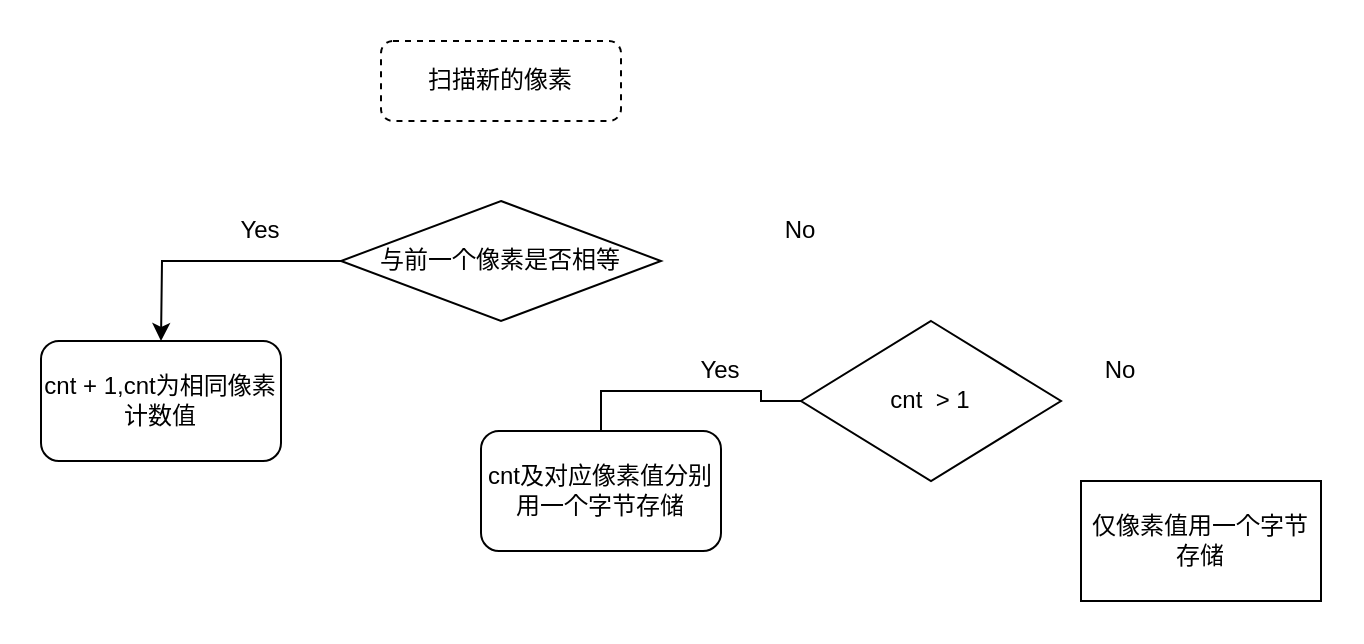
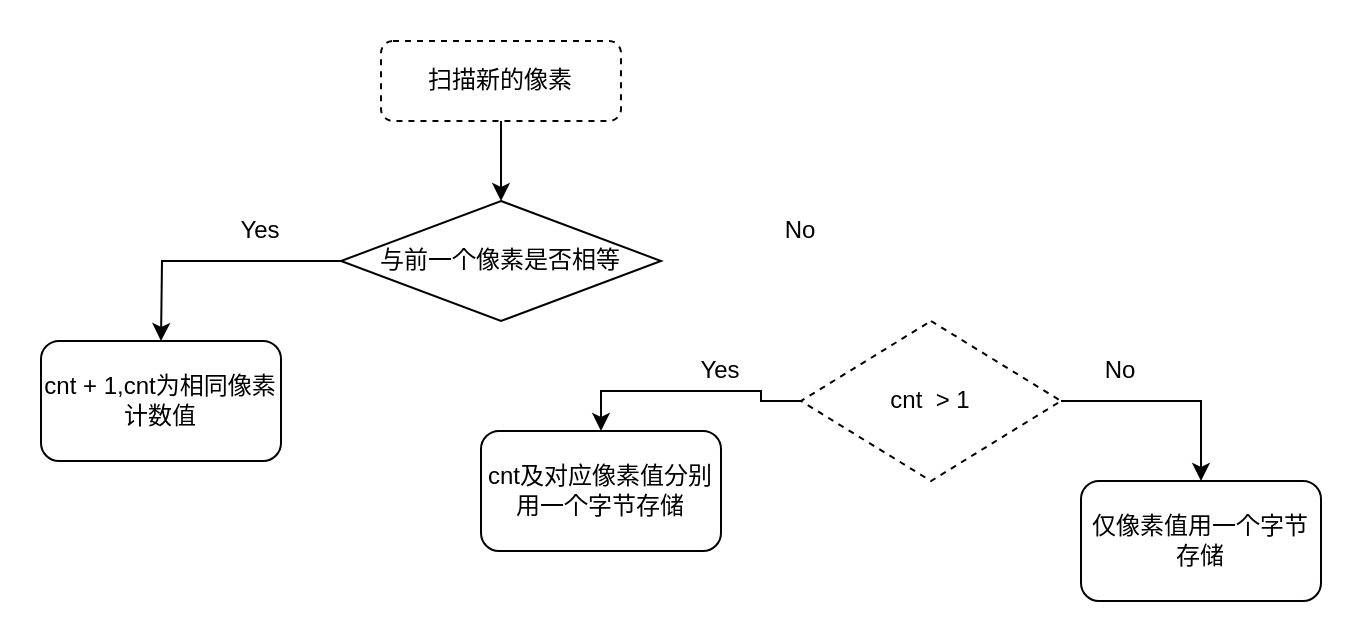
+ <mxCell id="2" style="edgeStyle=orthogonalEdgeStyle;rounded=0;orthogonalLoop=1;jettySize=auto;html=1;entryX=0.5;entryY=0;entryDx=0;entryDy=0;" edge="1" parent="1" source="3" target="5"><mxGeometry relative="1" as="geometry"><mxPoint x="250" y="80" as="targetPoint" /></mxGeometry></mxCell>
- <mxCell id="10" value="cnt&amp;nbsp; &amp;gt; 1" style="rhombus;whiteSpace=wrap;html=1;" vertex="1" parent="1"><mxGeometry x="400" y="160" width="130" height="80" as="geometry" /></mxCell>
+ <mxCell id="10" value="cnt&amp;nbsp; &amp;gt; 1" style="rhombus;whiteSpace=wrap;html=1;dashed=1;" vertex="1" parent="1"><mxGeometry x="400" y="160" width="130" height="80" as="geometry" /></mxCell>
+ <mxCell id="9" style="edgeStyle=orthogonalEdgeStyle;rounded=0;orthogonalLoop=1;jettySize=auto;html=1;entryX=0.5;entryY=0;entryDx=0;entryDy=0;" edge="1" parent="1" source="10" target="13"><mxGeometry relative="1" as="geometry" /></mxCell>
- <mxCell id="8" style="edgeStyle=orthogonalEdgeStyle;rounded=0;orthogonalLoop=1;jettySize=auto;html=1;entryX=0.5;entryY=0;entryDx=0;entryDy=0;endArrow=none;" edge="1" parent="1" source="10" target="12"><mxGeometry relative="1" as="geometry" /></mxCell>
+ <mxCell id="8" style="edgeStyle=orthogonalEdgeStyle;rounded=0;orthogonalLoop=1;jettySize=auto;html=1;entryX=0.5;entryY=0;entryDx=0;entryDy=0;" edge="1" parent="1" source="10" target="12"><mxGeometry relative="1" as="geometry" /></mxCell>
- <mxCell id="13" value="仅像素值用一个字节存储" style="whiteSpace=wrap;html=1;rounded=0;" vertex="1" parent="1"><mxGeometry x="540" y="240" width="120" height="60" as="geometry" /></mxCell>
+ <mxCell id="13" value="仅像素值用一个字节存储" style="rounded=1;whiteSpace=wrap;html=1;" vertex="1" parent="1"><mxGeometry x="540" y="240" width="120" height="60" as="geometry" /></mxCell>
